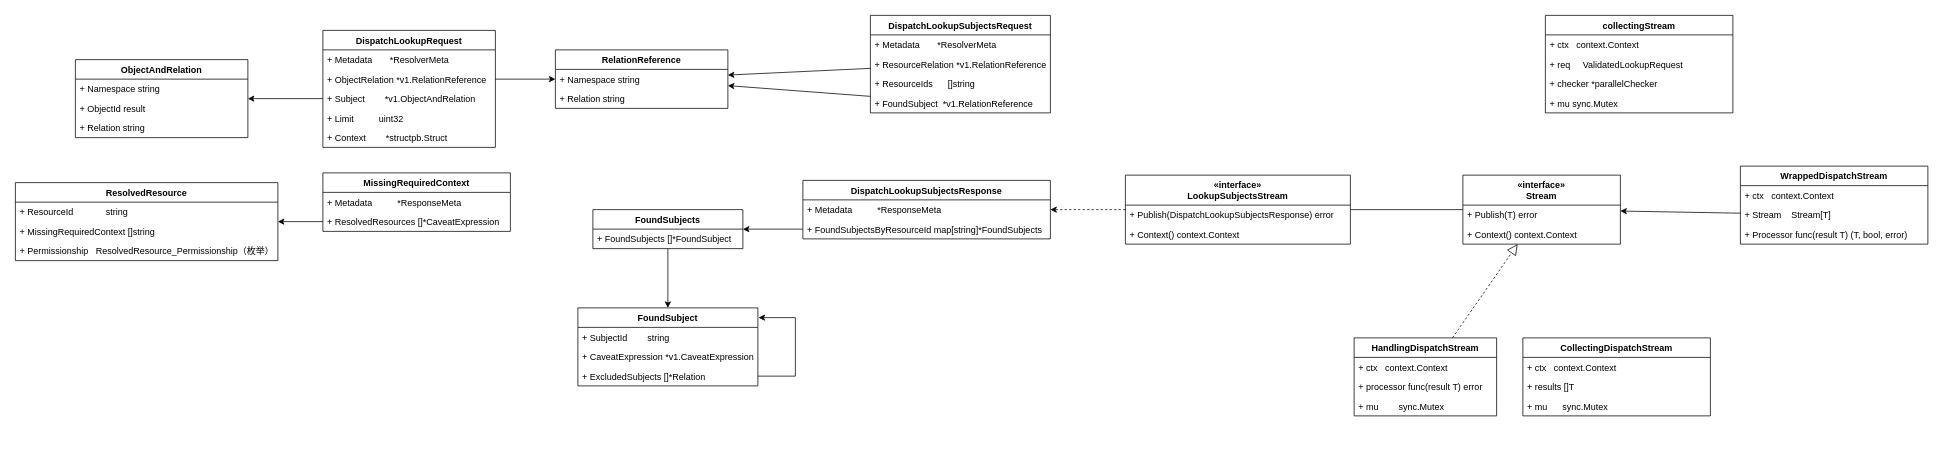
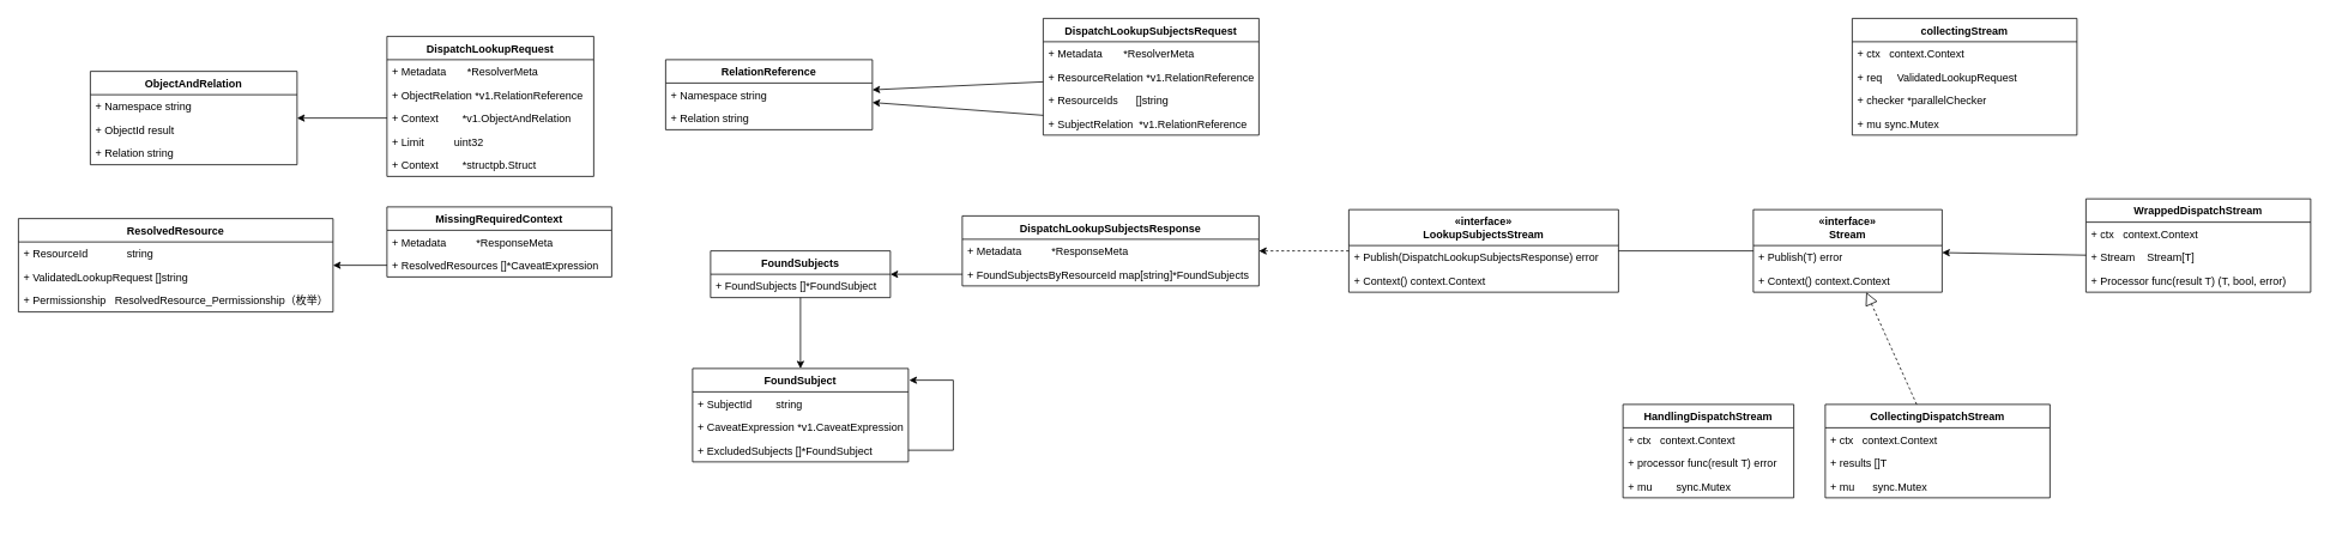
- <mxCell id="11" style="rounded=0;orthogonalLoop=1;jettySize=auto;html=1;strokeColor=default;" edge="1" parent="1" source="4" target="8"><mxGeometry relative="1" as="geometry" /></mxCell>
- <mxCell id="5" value="+ Subject        *v1.ObjectAndRelation" style="text;strokeColor=none;fillColor=none;align=left;verticalAlign=top;spacingLeft=4;spacingRight=4;overflow=hidden;rotatable=0;points=[[0,0.5],[1,0.5]];portConstraint=eastwest;" vertex="1" parent="2"><mxGeometry y="78" width="230" height="26" as="geometry" /></mxCell>
+ <mxCell id="5" value="+ Context        *v1.ObjectAndRelation" style="text;strokeColor=none;fillColor=none;align=left;verticalAlign=top;spacingLeft=4;spacingRight=4;overflow=hidden;rotatable=0;points=[[0,0.5],[1,0.5]];portConstraint=eastwest;" vertex="1" parent="2"><mxGeometry y="78" width="230" height="26" as="geometry" /></mxCell>
- <mxCell id="29" value="+ FoundSubject  *v1.RelationReference" style="text;strokeColor=none;fillColor=none;align=left;verticalAlign=top;spacingLeft=4;spacingRight=4;overflow=hidden;rotatable=0;points=[[0,0.5],[1,0.5]];portConstraint=eastwest;" vertex="1" parent="25"><mxGeometry y="104" width="240" height="26" as="geometry" /></mxCell>
+ <mxCell id="29" value="+ SubjectRelation  *v1.RelationReference" style="text;strokeColor=none;fillColor=none;align=left;verticalAlign=top;spacingLeft=4;spacingRight=4;overflow=hidden;rotatable=0;points=[[0,0.5],[1,0.5]];portConstraint=eastwest;" vertex="1" parent="25"><mxGeometry y="104" width="240" height="26" as="geometry" /></mxCell>
- <mxCell id="22" value="+ MissingRequiredContext []string" style="text;strokeColor=none;fillColor=none;align=left;verticalAlign=top;spacingLeft=4;spacingRight=4;overflow=hidden;rotatable=0;points=[[0,0.5],[1,0.5]];portConstraint=eastwest;" vertex="1" parent="20"><mxGeometry y="52" width="350" height="26" as="geometry" /></mxCell>
+ <mxCell id="22" value="+ ValidatedLookupRequest []string" style="text;strokeColor=none;fillColor=none;align=left;verticalAlign=top;spacingLeft=4;spacingRight=4;overflow=hidden;rotatable=0;points=[[0,0.5],[1,0.5]];portConstraint=eastwest;" vertex="1" parent="20"><mxGeometry y="52" width="350" height="26" as="geometry" /></mxCell>
- <mxCell id="66" value="" style="endArrow=block;dashed=1;endFill=0;endSize=12;html=1;" edge="1" parent="1" source="68" target="32"><mxGeometry width="160" relative="1" as="geometry"><mxPoint x="1652" y="56" as="sourcePoint" /><mxPoint x="1647" y="-32" as="targetPoint" /></mxGeometry></mxCell>
+ <mxCell id="48" value="" style="endArrow=block;dashed=1;endFill=0;endSize=12;html=1;" edge="1" parent="1" source="39" target="32"><mxGeometry width="160" relative="1" as="geometry"><mxPoint x="1695" y="706" as="sourcePoint" /><mxPoint x="1695" y="498" as="targetPoint" /></mxGeometry></mxCell>
- <mxCell id="59" value="+ ExcludedSubjects []*Relation" style="text;strokeColor=none;fillColor=none;align=left;verticalAlign=top;spacingLeft=4;spacingRight=4;overflow=hidden;rotatable=0;points=[[0,0.5],[1,0.5]];portConstraint=eastwest;" vertex="1" parent="55"><mxGeometry y="78" width="240" height="26" as="geometry" /></mxCell>
+ <mxCell id="59" value="+ ExcludedSubjects []*FoundSubject" style="text;strokeColor=none;fillColor=none;align=left;verticalAlign=top;spacingLeft=4;spacingRight=4;overflow=hidden;rotatable=0;points=[[0,0.5],[1,0.5]];portConstraint=eastwest;" vertex="1" parent="55"><mxGeometry y="78" width="240" height="26" as="geometry" /></mxCell>
